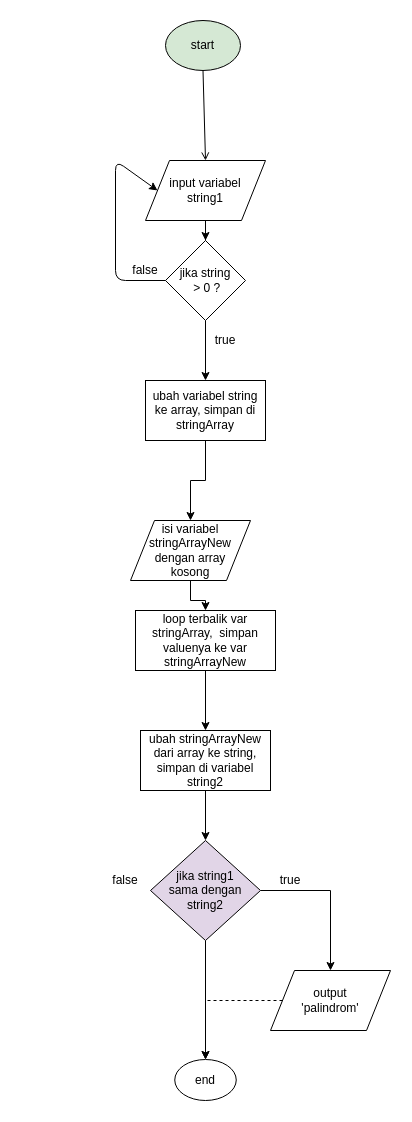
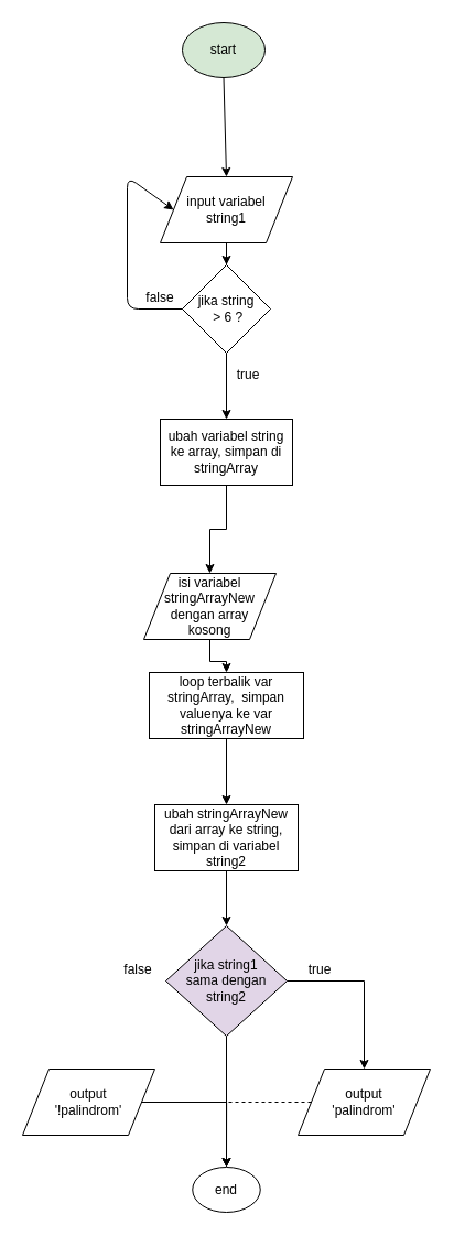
- <mxCell id="5" value="" style="endArrow=open;html=1;exitX=0.5;exitY=1;exitDx=0;exitDy=0;entryX=0.5;entryY=0;entryDx=0;entryDy=0;" parent="1" source="2" target="4" edge="1"><mxGeometry width="50" height="50" relative="1" as="geometry"><mxPoint x="-5" y="140" as="sourcePoint" /><mxPoint x="45" y="90" as="targetPoint" /></mxGeometry></mxCell>
+ <mxCell id="5" value="" style="endArrow=classic;html=1;exitX=0.5;exitY=1;exitDx=0;exitDy=0;entryX=0.5;entryY=0;entryDx=0;entryDy=0;" parent="1" source="2" target="4" edge="1"><mxGeometry width="50" height="50" relative="1" as="geometry"><mxPoint x="-5" y="140" as="sourcePoint" /><mxPoint x="45" y="90" as="targetPoint" /></mxGeometry></mxCell>
- <mxCell id="8" value="jika string&lt;br&gt;&amp;nbsp;&amp;gt; 0 ?" style="rhombus;whiteSpace=wrap;html=1;" parent="1" vertex="1"><mxGeometry x="165" y="240" width="80" height="80" as="geometry" /></mxCell>
+ <mxCell id="8" value="jika string&lt;br&gt;&amp;nbsp;&amp;gt; 6 ?" style="rhombus;whiteSpace=wrap;html=1;" parent="1" vertex="1"><mxGeometry x="165" y="240" width="80" height="80" as="geometry" /></mxCell>
+ <mxCell id="25" value="output &lt;br&gt;'!palindrom'" style="shape=parallelogram;perimeter=parallelogramPerimeter;whiteSpace=wrap;html=1;" parent="1" vertex="1"><mxGeometry x="20" y="970" width="120" height="60" as="geometry" /></mxCell>
+ <mxCell id="24" style="edgeStyle=orthogonalEdgeStyle;rounded=0;orthogonalLoop=1;jettySize=auto;html=1;" parent="1" source="25" target="26" edge="1"><mxGeometry relative="1" as="geometry" /></mxCell>
